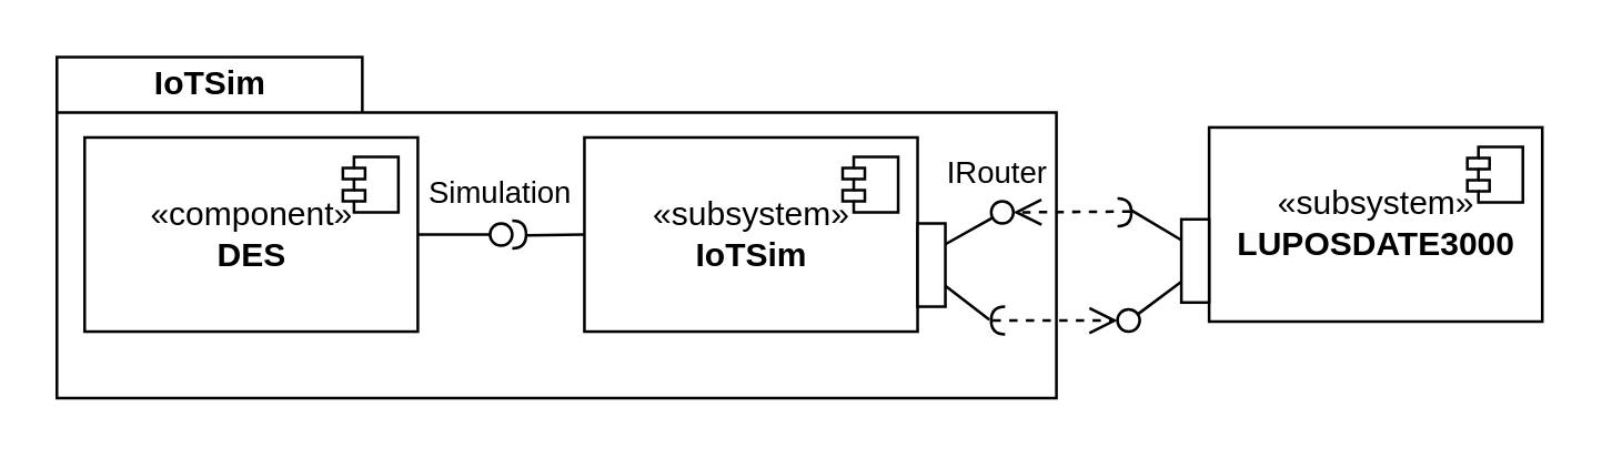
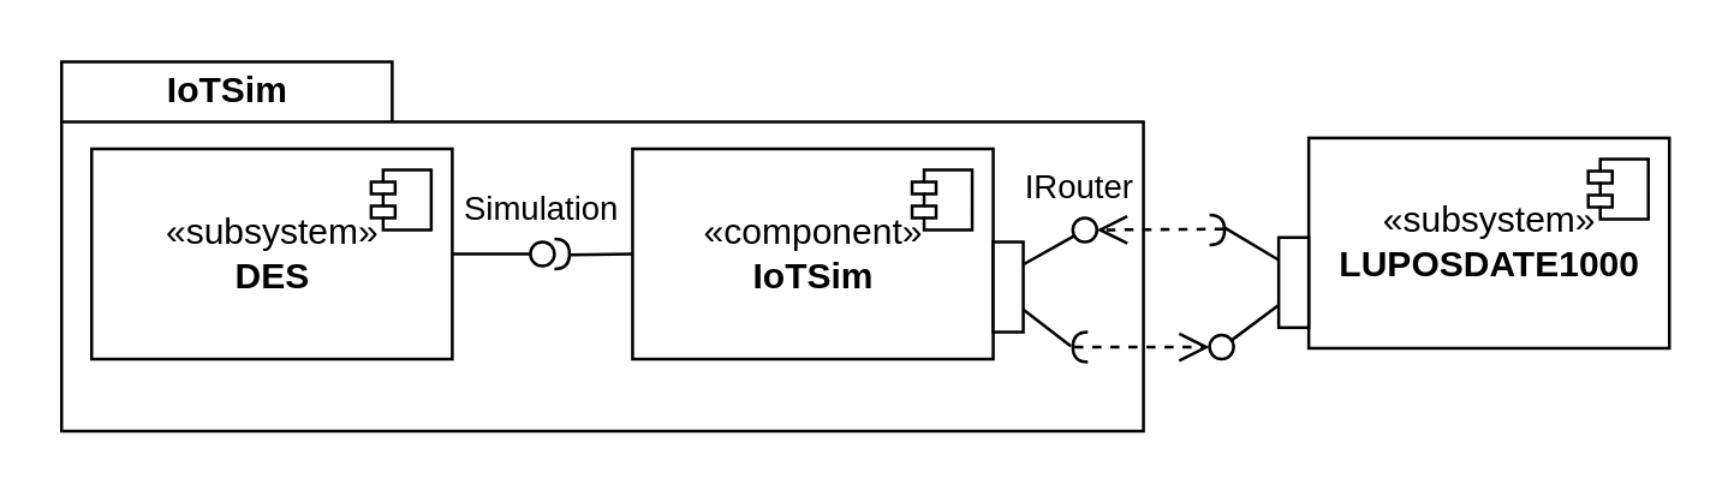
- <mxCell id="25" value="«subsystem»&lt;br&gt;&lt;b&gt;LUPOSDATE3000&lt;/b&gt;" style="html=1;dropTarget=0;" parent="24" vertex="1"><mxGeometry y="11.25" width="120" height="70" as="geometry" /></mxCell>
+ <mxCell id="25" value="«subsystem»&lt;br&gt;&lt;b&gt;LUPOSDATE1000&lt;/b&gt;" style="html=1;dropTarget=0;" parent="24" vertex="1"><mxGeometry y="11.25" width="120" height="70" as="geometry" /></mxCell>
- <mxCell id="3" value="«component»&lt;br&gt;&lt;b&gt;DES&lt;/b&gt;" style="html=1;dropTarget=0;" parent="2" vertex="1"><mxGeometry x="10" y="29" width="120" height="70" as="geometry" /></mxCell>
+ <mxCell id="3" value="«subsystem»&lt;br&gt;&lt;b&gt;DES&lt;/b&gt;" style="html=1;dropTarget=0;" parent="2" vertex="1"><mxGeometry x="10" y="29" width="120" height="70" as="geometry" /></mxCell>
- <mxCell id="11" value="«subsystem»&lt;br&gt;&lt;b&gt;IoTSim&lt;/b&gt;" style="html=1;dropTarget=0;" parent="10" vertex="1"><mxGeometry width="120" height="70" as="geometry" /></mxCell>
+ <mxCell id="11" value="«component»&lt;br&gt;&lt;b&gt;IoTSim&lt;/b&gt;" style="html=1;dropTarget=0;" parent="10" vertex="1"><mxGeometry width="120" height="70" as="geometry" /></mxCell>
